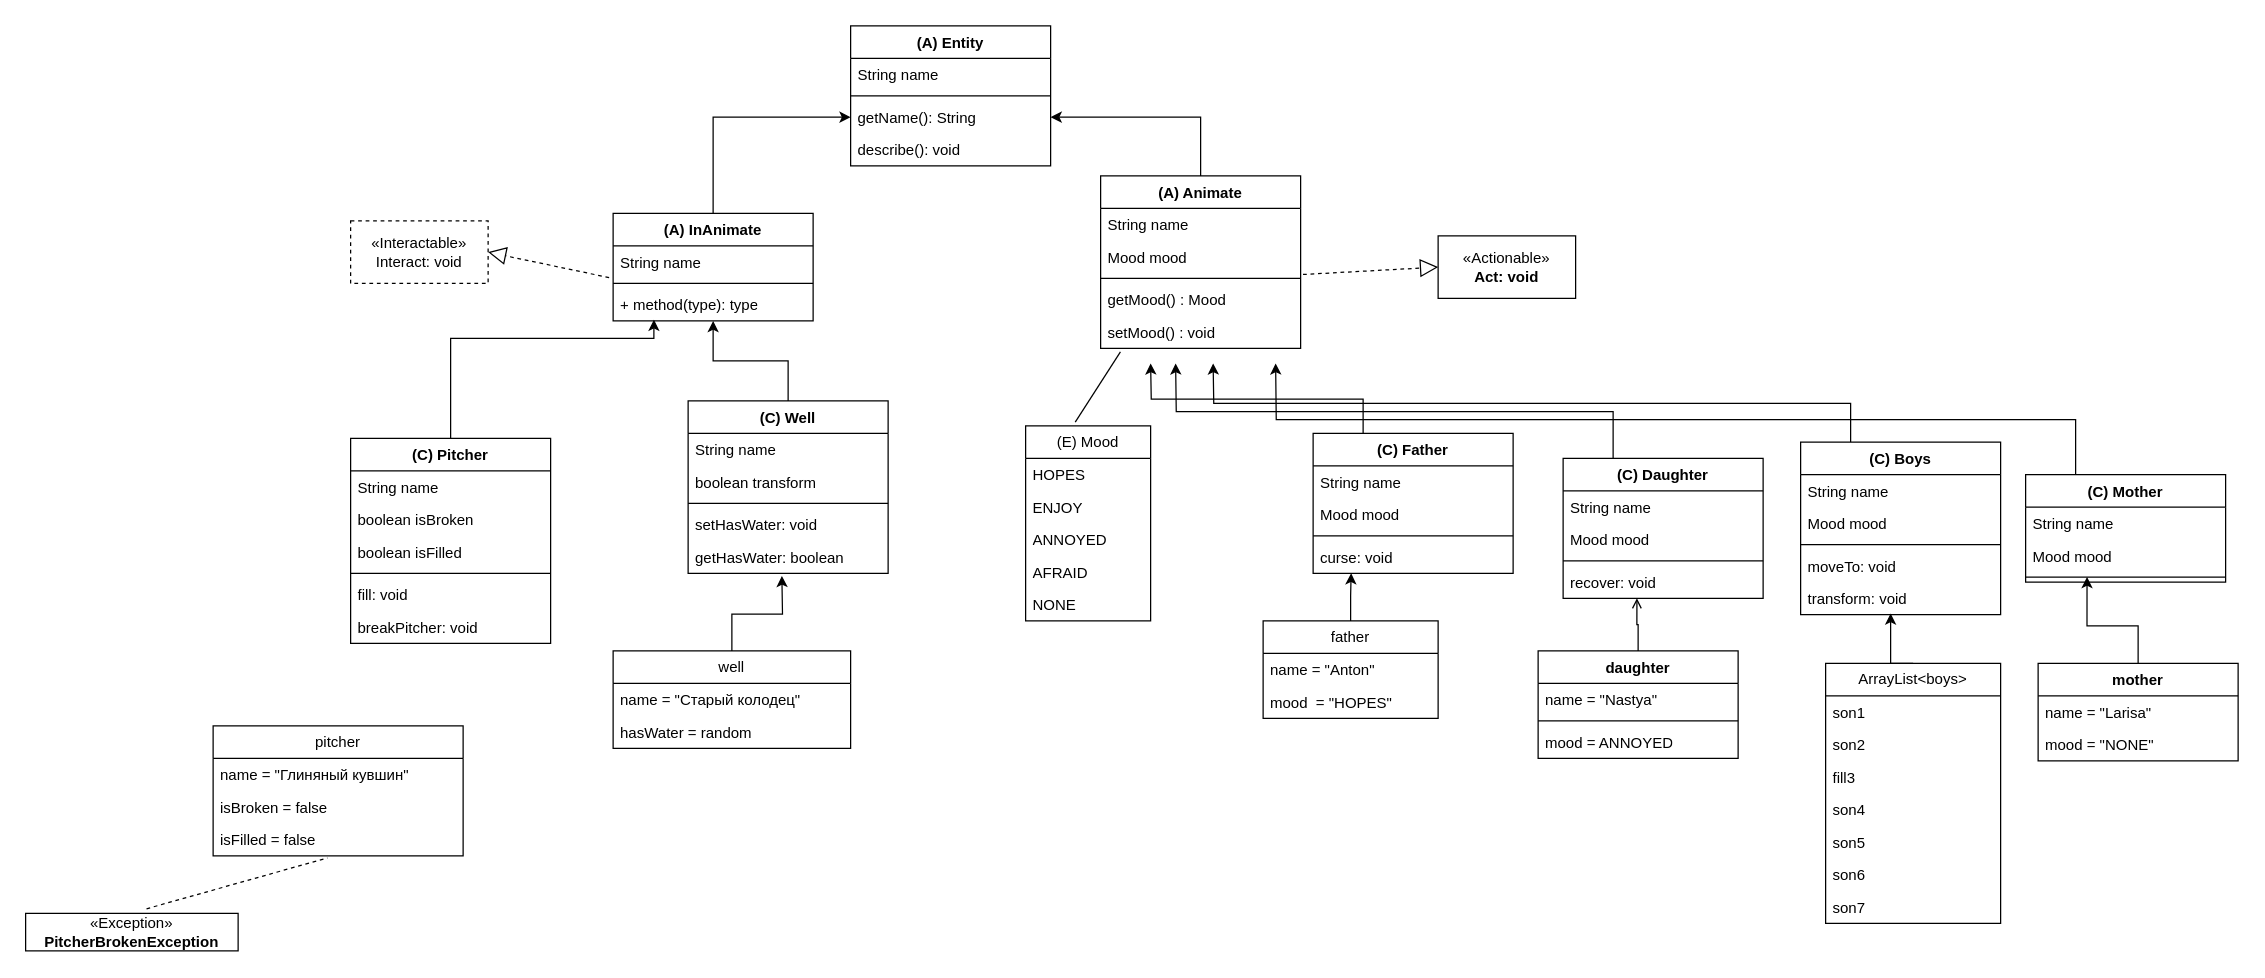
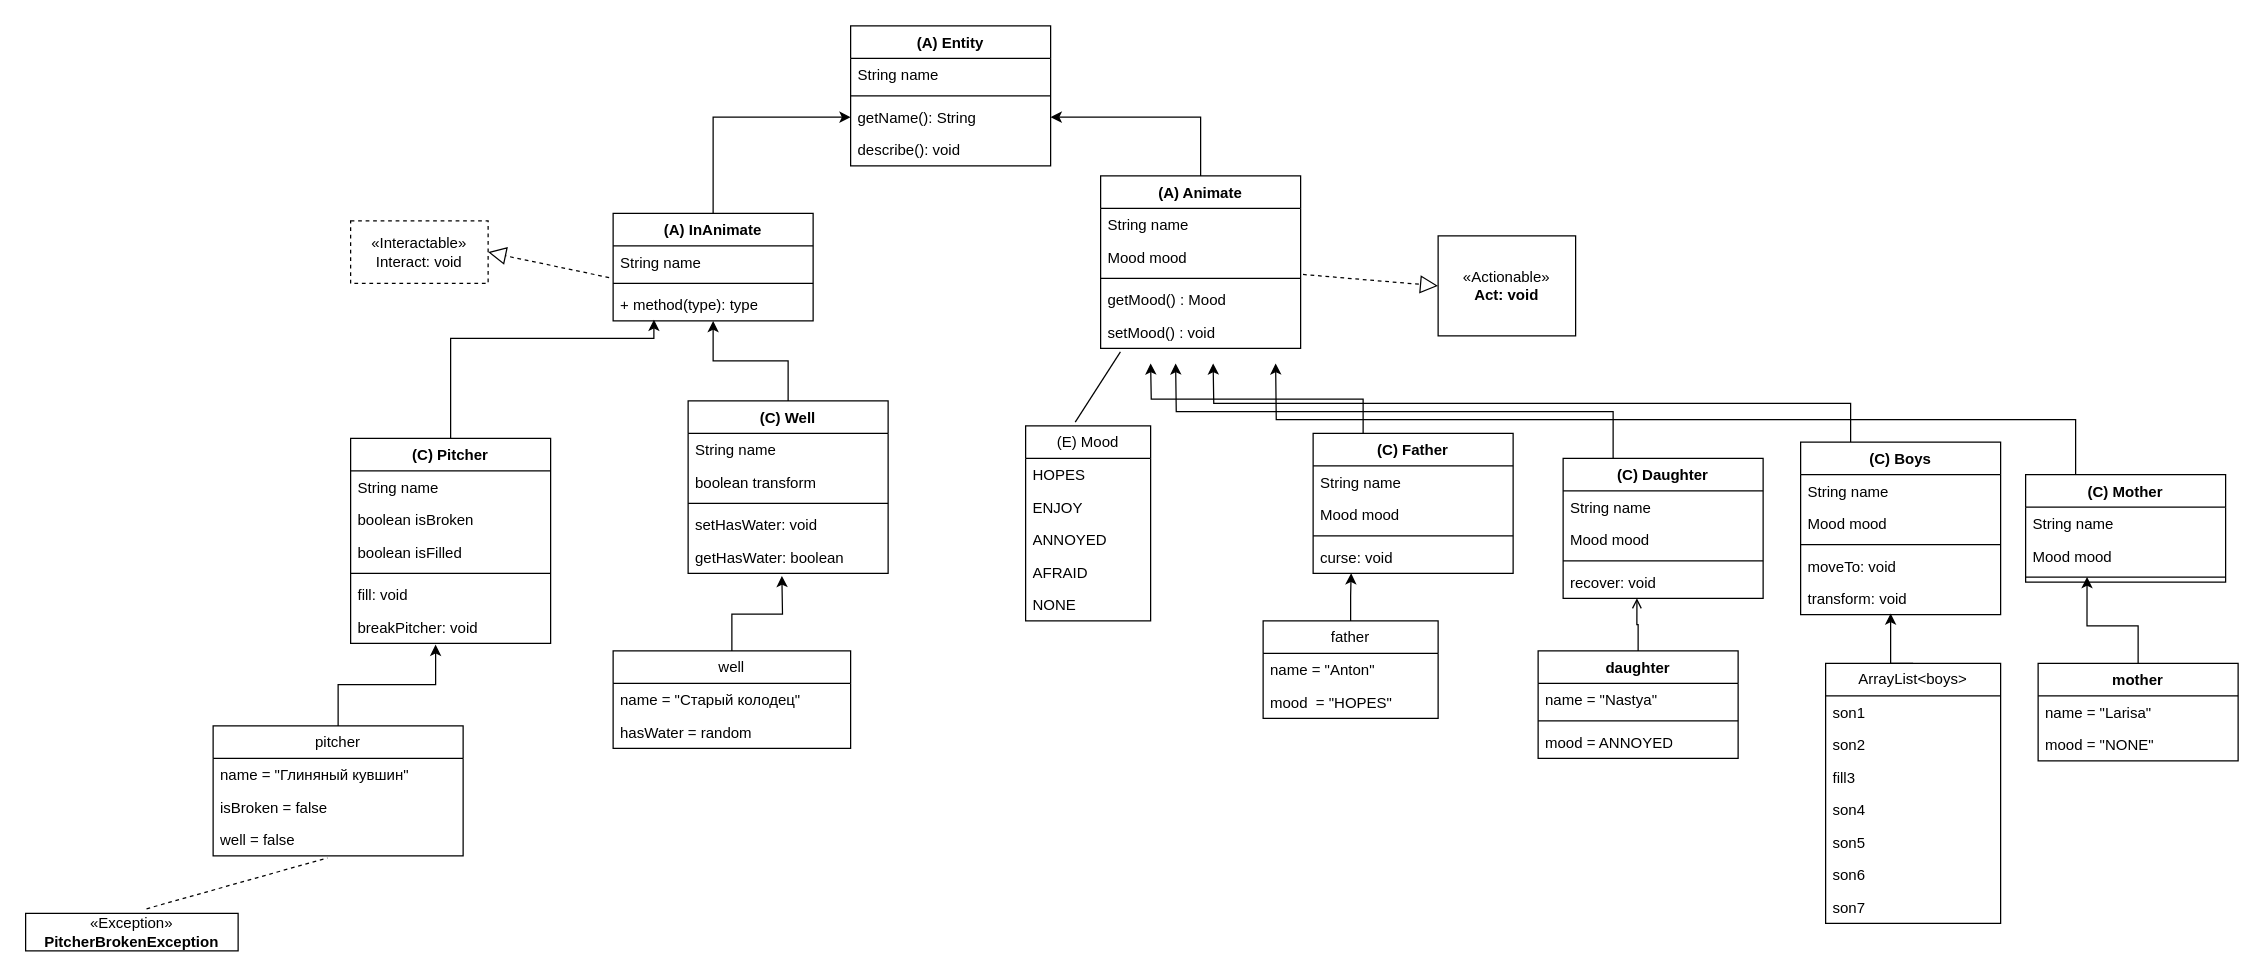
- <mxCell id="58" value="«Actionable»&lt;br&gt;&lt;b&gt;Act: void&lt;/b&gt;" style="html=1;whiteSpace=wrap;" parent="1" vertex="1"><mxGeometry x="1150" y="188" width="110" height="50" as="geometry" /></mxCell>
+ <mxCell id="58" value="«Actionable»&lt;br&gt;&lt;b&gt;Act: void&lt;/b&gt;" style="html=1;whiteSpace=wrap;" parent="1" vertex="1"><mxGeometry x="1150" y="188" width="110" height="80" as="geometry" /></mxCell>
+ <mxCell id="73" style="edgeStyle=orthogonalEdgeStyle;rounded=0;orthogonalLoop=1;jettySize=auto;html=1;exitX=0.5;exitY=0;exitDx=0;exitDy=0;entryX=0.425;entryY=1.038;entryDx=0;entryDy=0;entryPerimeter=0;" parent="1" source="69" target="33" edge="1"><mxGeometry relative="1" as="geometry" /></mxCell>
- <mxCell id="72" value="isFilled = false" style="text;strokeColor=none;fillColor=none;align=left;verticalAlign=top;spacingLeft=4;spacingRight=4;overflow=hidden;rotatable=0;points=[[0,0.5],[1,0.5]];portConstraint=eastwest;whiteSpace=wrap;html=1;" parent="69" vertex="1"><mxGeometry y="78" width="200" height="26" as="geometry" /></mxCell>
+ <mxCell id="72" value="well = false" style="text;strokeColor=none;fillColor=none;align=left;verticalAlign=top;spacingLeft=4;spacingRight=4;overflow=hidden;rotatable=0;points=[[0,0.5],[1,0.5]];portConstraint=eastwest;whiteSpace=wrap;html=1;" parent="69" vertex="1"><mxGeometry y="78" width="200" height="26" as="geometry" /></mxCell>
